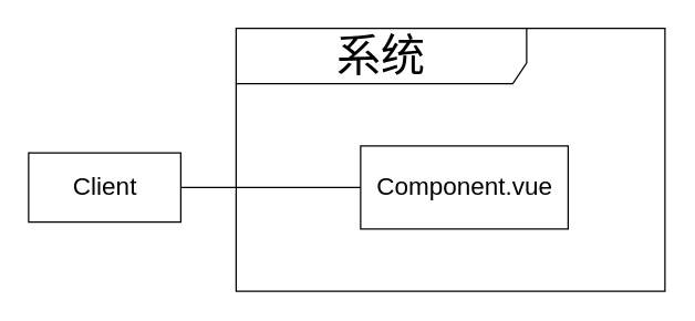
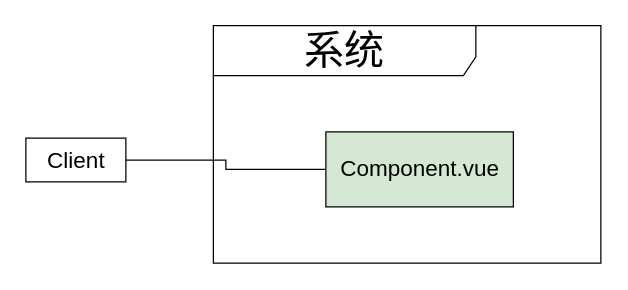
- <mxCell id="5" value="Client" style="html=1;fontSize=18;" vertex="1" parent="1"><mxGeometry x="20" y="110" width="110" height="50" as="geometry" /></mxCell>
+ <mxCell id="5" value="Client" style="html=1;fontSize=18;" vertex="1" parent="1"><mxGeometry x="20" y="110" width="80" height="35" as="geometry" /></mxCell>
- <mxCell id="3" value="Component.vue" style="html=1;fontSize=18;" vertex="1" parent="1"><mxGeometry x="260" y="105" width="150" height="60" as="geometry" /></mxCell>
+ <mxCell id="3" value="Component.vue" style="html=1;fontSize=18;fillColor=#d5e8d4;" vertex="1" parent="1"><mxGeometry x="260" y="105" width="150" height="60" as="geometry" /></mxCell>
